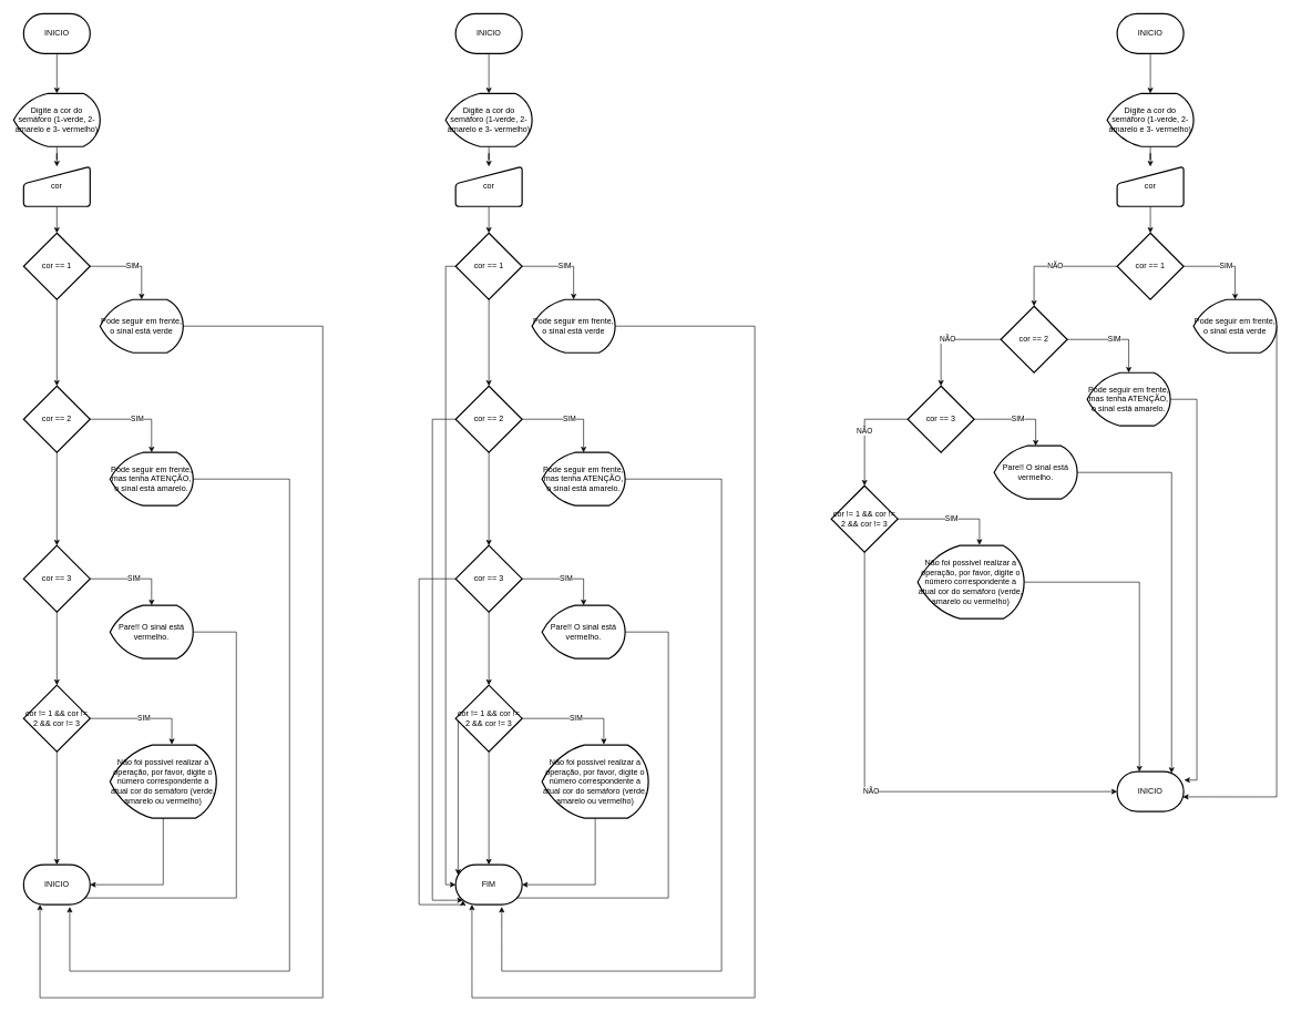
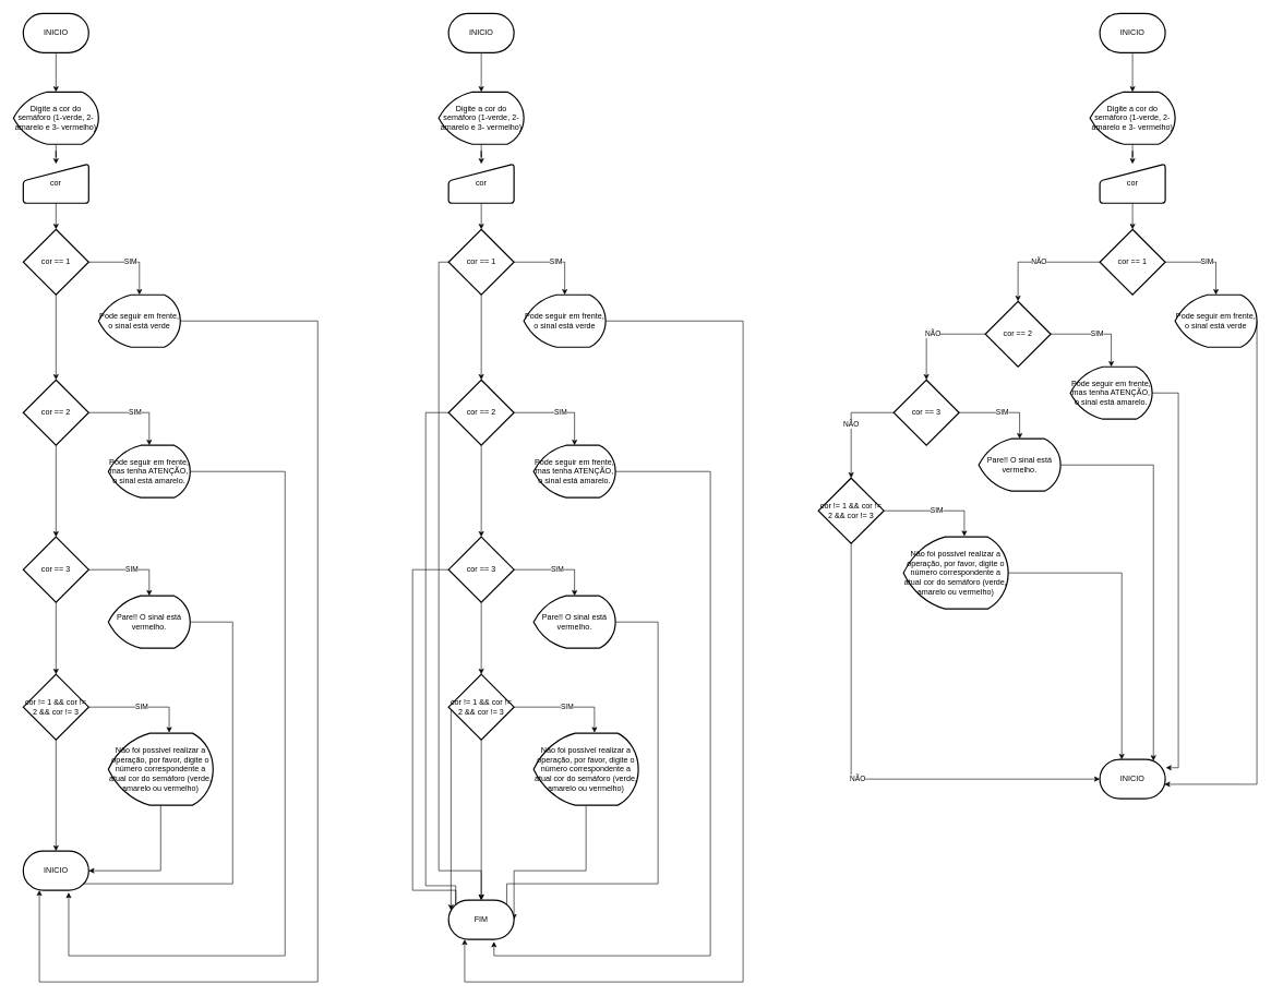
- <mxCell id="59" value="FIM" style="strokeWidth=2;html=1;shape=mxgraph.flowchart.terminator;whiteSpace=wrap;" vertex="1" parent="1"><mxGeometry x="684.86" y="1300" width="100" height="60" as="geometry" /></mxCell>
+ <mxCell id="59" value="FIM" style="strokeWidth=2;html=1;shape=mxgraph.flowchart.terminator;whiteSpace=wrap;" vertex="1" parent="1"><mxGeometry x="684.86" y="1375" width="100" height="60" as="geometry" /></mxCell>
